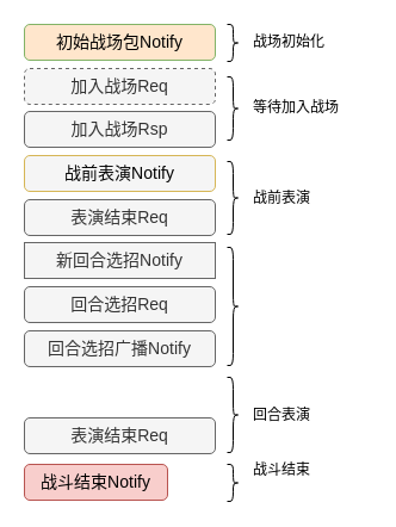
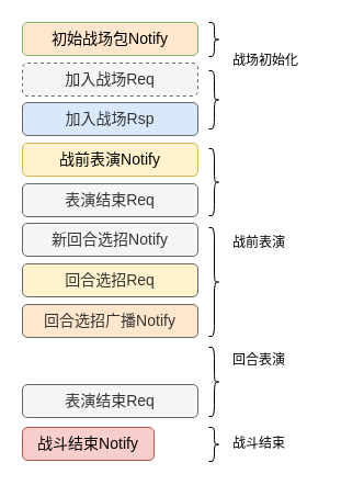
- <mxCell id="12" value="战场初始化" style="text;html=1;strokeColor=none;fillColor=none;align=left;verticalAlign=middle;whiteSpace=wrap;rounded=0;" parent="1" vertex="1"><mxGeometry x="210" y="25" width="100" height="20" as="geometry" /></mxCell>
+ <mxCell id="12" value="战场初始化" style="text;html=1;strokeColor=none;fillColor=none;align=left;verticalAlign=middle;whiteSpace=wrap;rounded=0;" parent="1" vertex="1"><mxGeometry x="210" y="45" width="100" height="20" as="geometry" /></mxCell>
- <mxCell id="14" value="等待加入战场" style="text;html=1;strokeColor=none;fillColor=none;align=left;verticalAlign=middle;whiteSpace=wrap;rounded=0;" parent="1" vertex="1"><mxGeometry x="210" y="80" width="100" height="20" as="geometry" /></mxCell>
- <mxCell id="4" value="&lt;span style=&quot;font-size: 14px&quot;&gt;加入战场Rsp&lt;/span&gt;" style="rounded=1;whiteSpace=wrap;html=1;fillColor=#f5f5f5;strokeColor=#666666;fontColor=#333333;" parent="1" vertex="1"><mxGeometry x="20" y="93" width="160" height="30" as="geometry" /></mxCell>
+ <mxCell id="4" value="&lt;span style=&quot;font-size: 14px&quot;&gt;加入战场Rsp&lt;/span&gt;" style="rounded=1;whiteSpace=wrap;html=1;fillColor=#dae8fc;strokeColor=#666666;fontColor=#333333;" parent="1" vertex="1"><mxGeometry x="20" y="93" width="160" height="30" as="geometry" /></mxCell>
- <mxCell id="5" value="&lt;span style=&quot;font-size: 14px&quot;&gt;战前表演Notify&lt;/span&gt;" style="rounded=1;whiteSpace=wrap;html=1;fillColor=#f5f5f5;strokeColor=#d6b656;" parent="1" vertex="1"><mxGeometry x="20" y="130" width="160" height="30" as="geometry" /></mxCell>
+ <mxCell id="5" value="&lt;span style=&quot;font-size: 14px&quot;&gt;战前表演Notify&lt;/span&gt;" style="rounded=1;whiteSpace=wrap;html=1;fillColor=#fff2cc;strokeColor=#d6b656;" parent="1" vertex="1"><mxGeometry x="20" y="130" width="160" height="30" as="geometry" /></mxCell>
- <mxCell id="16" value="战前表演" style="text;html=1;strokeColor=none;fillColor=none;align=left;verticalAlign=middle;whiteSpace=wrap;rounded=0;" parent="1" vertex="1"><mxGeometry x="210" y="155.5" width="100" height="20" as="geometry" /></mxCell>
+ <mxCell id="16" value="战前表演" style="text;html=1;strokeColor=none;fillColor=none;align=left;verticalAlign=middle;whiteSpace=wrap;rounded=0;" parent="1" vertex="1"><mxGeometry x="210" y="210.5" width="100" height="20" as="geometry" /></mxCell>
- <mxCell id="7" value="&lt;span style=&quot;font-size: 14px&quot;&gt;新回合选招Notify&lt;/span&gt;" style="whiteSpace=wrap;html=1;fillColor=#f5f5f5;strokeColor=#666666;fontColor=#333333;rounded=0;" parent="1" vertex="1"><mxGeometry x="20" y="203" width="160" height="30" as="geometry" /></mxCell>
+ <mxCell id="7" value="&lt;span style=&quot;font-size: 14px&quot;&gt;新回合选招Notify&lt;/span&gt;" style="rounded=1;whiteSpace=wrap;html=1;fillColor=#f5f5f5;strokeColor=#666666;fontColor=#333333;" parent="1" vertex="1"><mxGeometry x="20" y="203" width="160" height="30" as="geometry" /></mxCell>
- <mxCell id="8" value="&lt;span style=&quot;font-size: 14px&quot;&gt;回合选招Req&lt;/span&gt;" style="rounded=1;whiteSpace=wrap;html=1;fillColor=#f5f5f5;strokeColor=#666666;fontColor=#333333;" parent="1" vertex="1"><mxGeometry x="20" y="240" width="160" height="30" as="geometry" /></mxCell>
+ <mxCell id="8" value="&lt;span style=&quot;font-size: 14px&quot;&gt;回合选招Req&lt;/span&gt;" style="rounded=1;whiteSpace=wrap;html=1;fillColor=#fff2cc;strokeColor=#666666;fontColor=#333333;" parent="1" vertex="1"><mxGeometry x="20" y="240" width="160" height="30" as="geometry" /></mxCell>
- <mxCell id="9" value="&lt;span style=&quot;font-size: 14px&quot;&gt;回合选招广播Notify&lt;/span&gt;" style="rounded=1;whiteSpace=wrap;html=1;fillColor=#f5f5f5;strokeColor=#666666;fontColor=#333333;" parent="1" vertex="1"><mxGeometry x="20" y="277" width="160" height="30" as="geometry" /></mxCell>
+ <mxCell id="9" value="&lt;span style=&quot;font-size: 14px&quot;&gt;回合选招广播Notify&lt;/span&gt;" style="rounded=1;whiteSpace=wrap;html=1;fillColor=#ffe6cc;strokeColor=#666666;fontColor=#333333;" parent="1" vertex="1"><mxGeometry x="20" y="277" width="160" height="30" as="geometry" /></mxCell>
- <mxCell id="19" value="回合表演" style="text;html=1;strokeColor=none;fillColor=none;align=left;verticalAlign=middle;whiteSpace=wrap;rounded=0;" parent="1" vertex="1"><mxGeometry x="210" y="337.5" width="100" height="20" as="geometry" /></mxCell>
+ <mxCell id="19" value="回合表演" style="text;html=1;strokeColor=none;fillColor=none;align=left;verticalAlign=middle;whiteSpace=wrap;rounded=0;" parent="1" vertex="1"><mxGeometry x="210" y="317.5" width="100" height="20" as="geometry" /></mxCell>
- <mxCell id="21" value="战斗结束" style="text;html=1;strokeColor=none;fillColor=none;align=left;verticalAlign=middle;whiteSpace=wrap;rounded=0;" parent="1" vertex="1"><mxGeometry x="210" y="384" width="100" height="20" as="geometry" /></mxCell>
+ <mxCell id="21" value="战斗结束" style="text;html=1;strokeColor=none;fillColor=none;align=left;verticalAlign=middle;whiteSpace=wrap;rounded=0;" parent="1" vertex="1"><mxGeometry x="210" y="394" width="100" height="20" as="geometry" /></mxCell>
